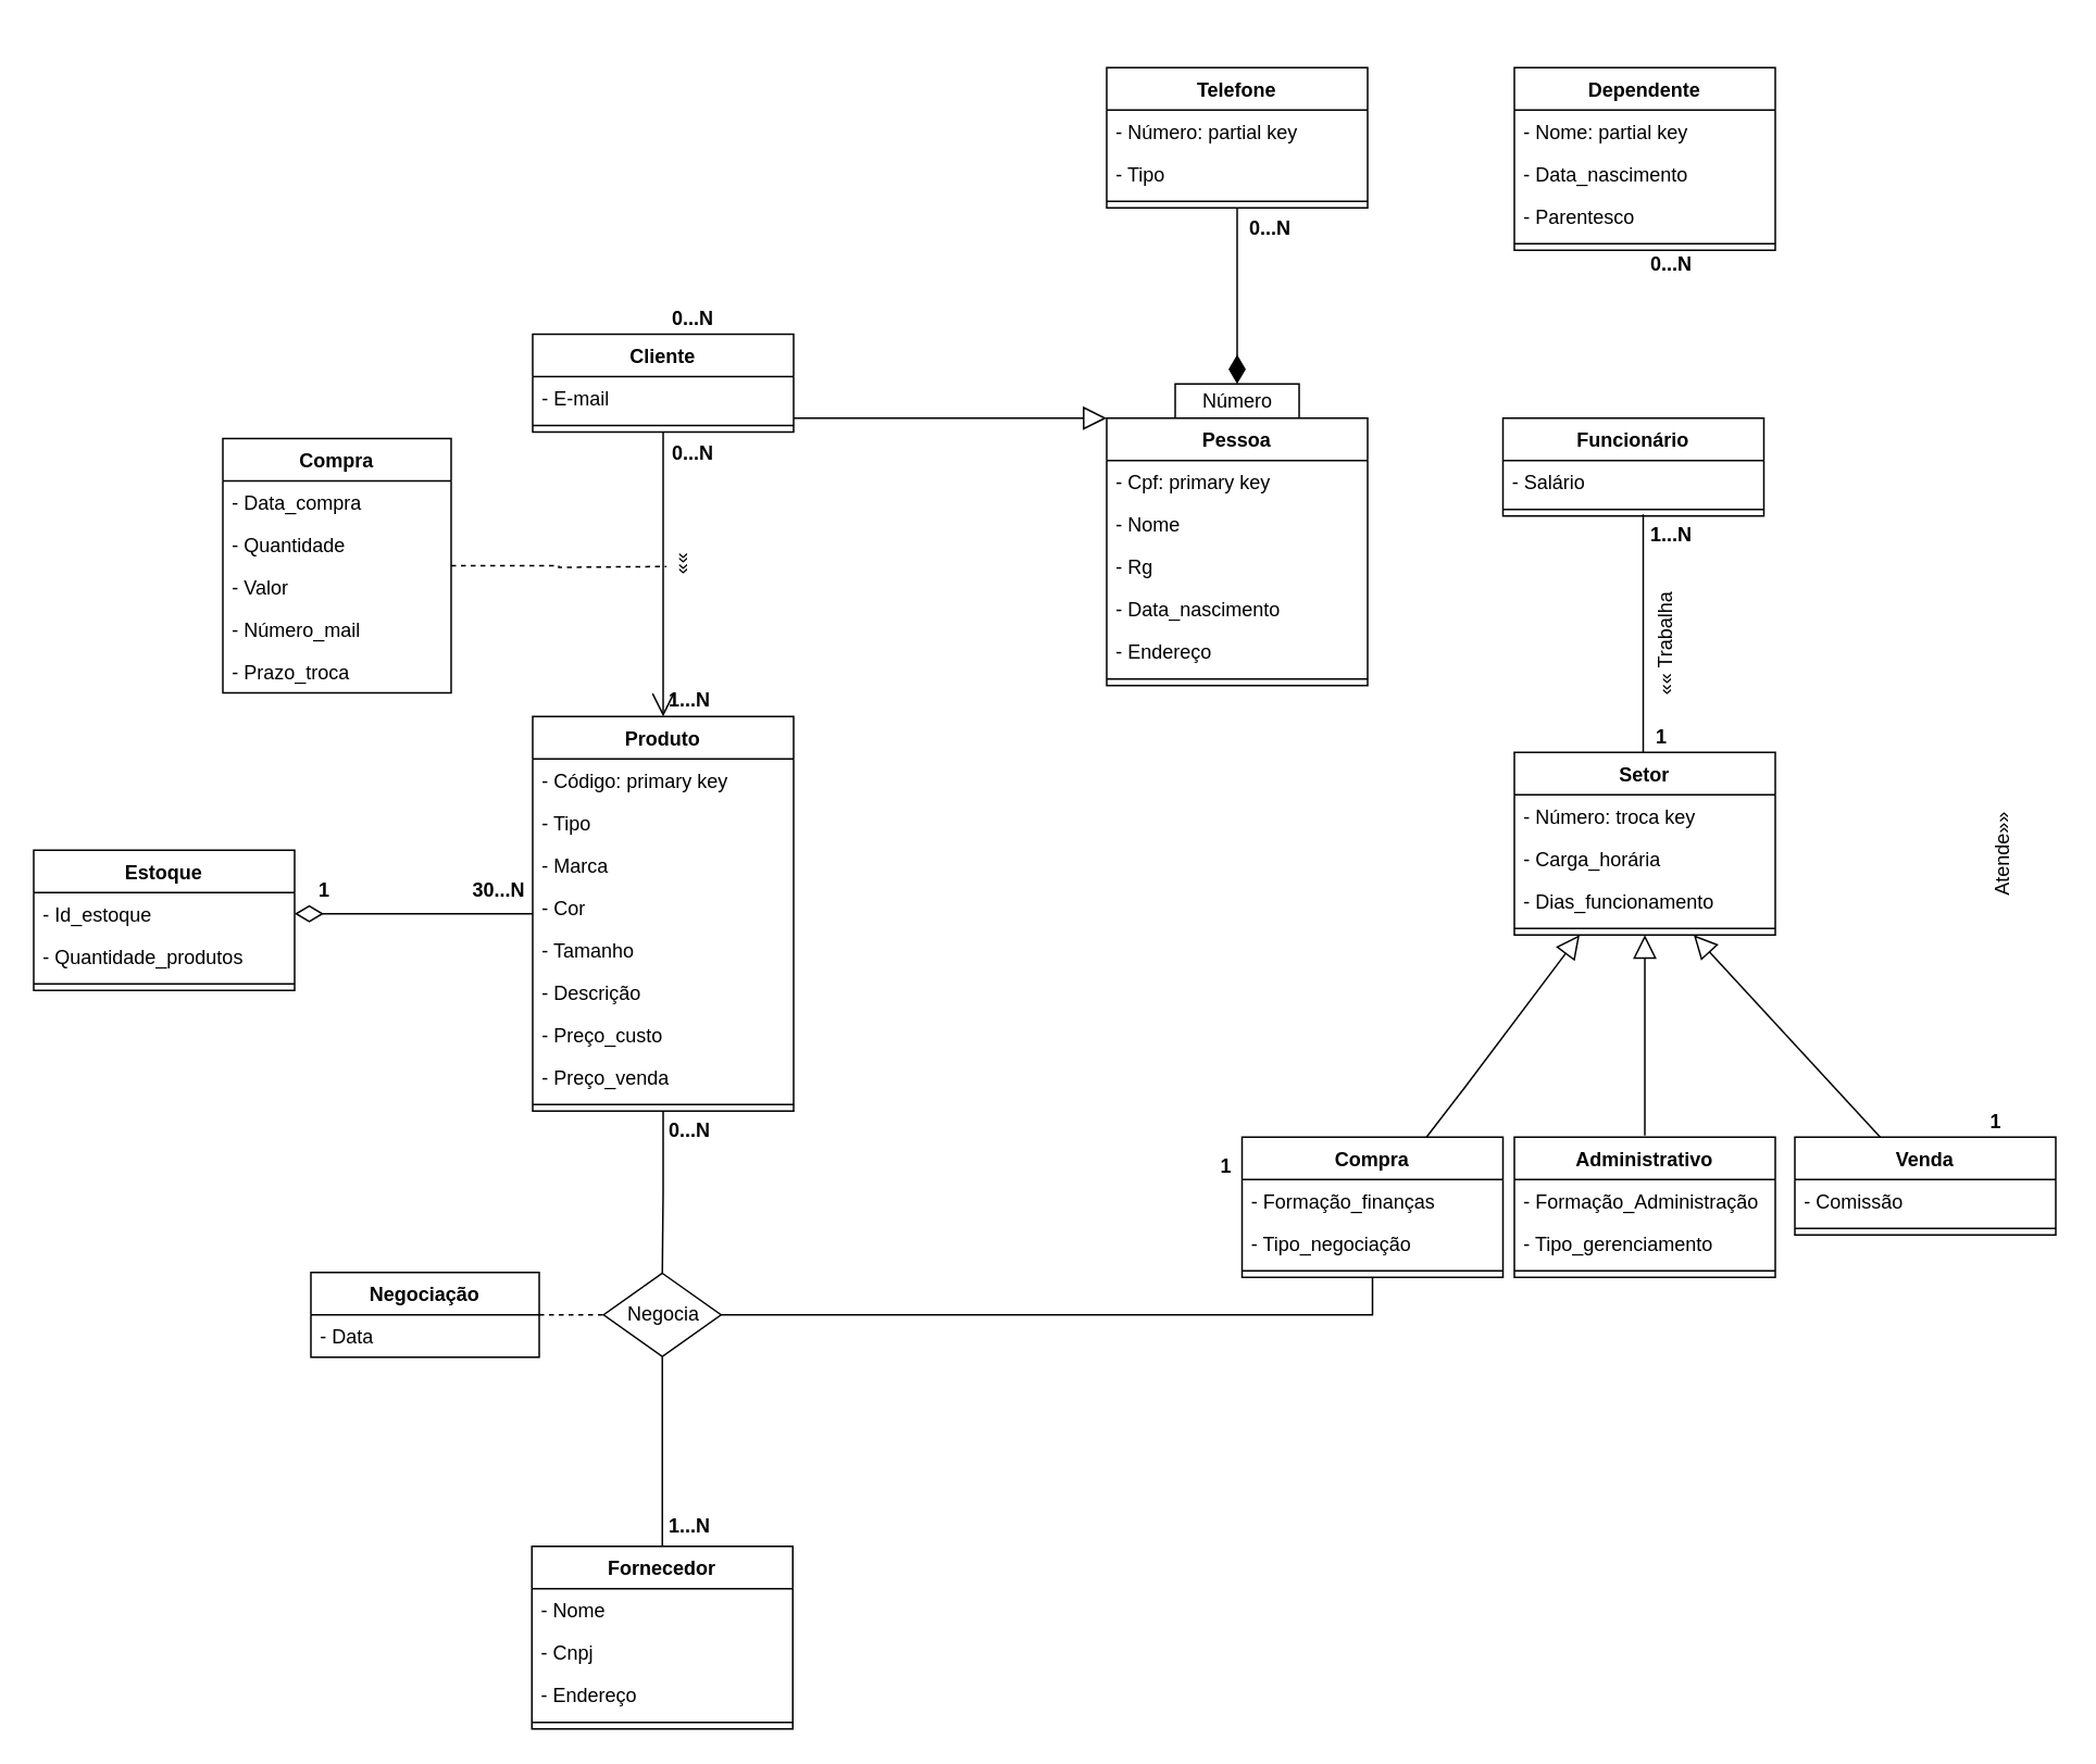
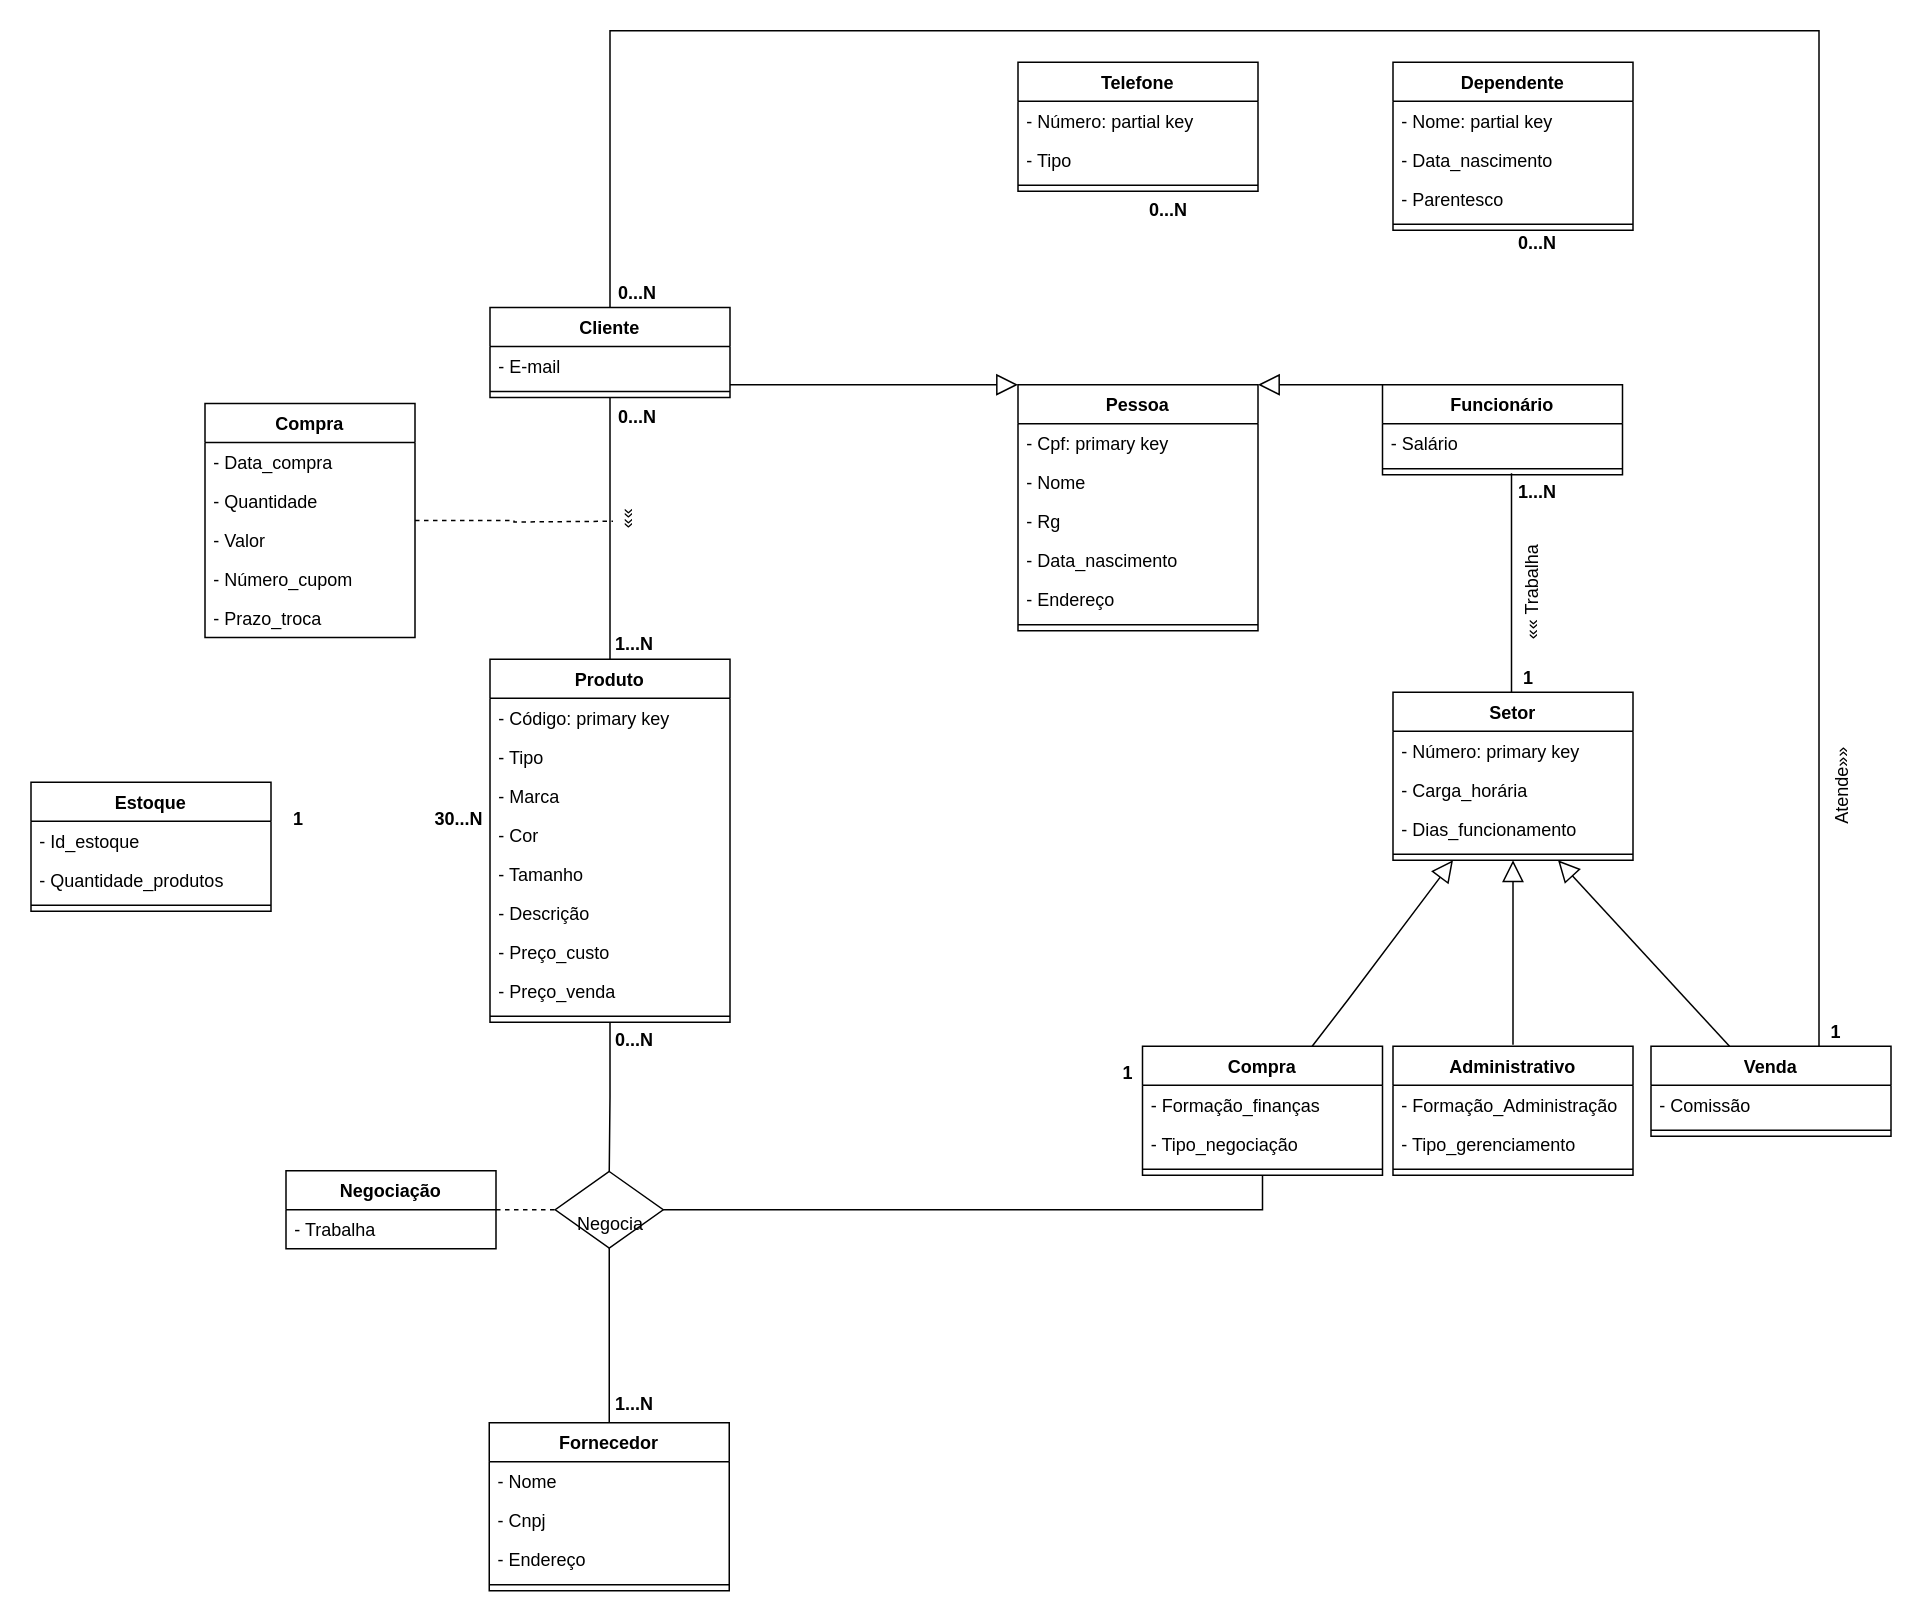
+ <mxCell id="9" style="edgeStyle=orthogonalEdgeStyle;rounded=0;orthogonalLoop=1;jettySize=auto;html=1;startSize=15;endArrow=none;endFill=0;endSize=15;entryX=0.5;entryY=0;entryDx=0;entryDy=0;" parent="1" source="98" target="51" edge="1"><mxGeometry relative="1" as="geometry"><mxPoint x="419" y="200" as="targetPoint" /><Array as="points"><mxPoint x="1212" y="20" /><mxPoint x="406" y="20" /></Array></mxGeometry></mxCell>
- <mxCell id="11" style="edgeStyle=none;rounded=0;orthogonalLoop=1;jettySize=auto;html=1;entryX=0.5;entryY=0;entryDx=0;entryDy=0;startSize=15;endArrow=diamondThin;endFill=1;endSize=15;" parent="1" source="54" target="12" edge="1"><mxGeometry relative="1" as="geometry" /></mxCell>
- <mxCell id="12" value="Número" style="html=1;" parent="1" vertex="1"><mxGeometry x="720" y="235" width="76" height="21" as="geometry" /></mxCell>
+ <mxCell id="2" style="edgeStyle=orthogonalEdgeStyle;rounded=0;orthogonalLoop=1;jettySize=auto;html=1;entryX=1;entryY=0;entryDx=0;entryDy=0;endArrow=block;endFill=0;endSize=12;" edge="1" parent="1" source="43" target="36"><mxGeometry relative="1" as="geometry"><Array as="points"><mxPoint x="898" y="256" /><mxPoint x="898" y="256" /></Array></mxGeometry></mxCell>
- <mxCell id="72" value="- Número_mail" style="text;strokeColor=none;fillColor=none;align=left;verticalAlign=top;spacingLeft=4;spacingRight=4;overflow=hidden;rotatable=0;points=[[0,0.5],[1,0.5]];portConstraint=eastwest;" parent="68" vertex="1"><mxGeometry y="104" width="140" height="26" as="geometry" /></mxCell>
+ <mxCell id="72" value="- Número_cupom" style="text;strokeColor=none;fillColor=none;align=left;verticalAlign=top;spacingLeft=4;spacingRight=4;overflow=hidden;rotatable=0;points=[[0,0.5],[1,0.5]];portConstraint=eastwest;" parent="68" vertex="1"><mxGeometry y="104" width="140" height="26" as="geometry" /></mxCell>
- <mxCell id="14" style="edgeStyle=orthogonalEdgeStyle;rounded=0;orthogonalLoop=1;jettySize=auto;html=1;startSize=12;endArrow=open;endFill=0;endSize=12;" parent="1" source="51" target="58" edge="1"><mxGeometry relative="1" as="geometry" /></mxCell>
+ <mxCell id="14" style="edgeStyle=orthogonalEdgeStyle;rounded=0;orthogonalLoop=1;jettySize=auto;html=1;startSize=12;endArrow=none;endFill=0;endSize=12;" parent="1" source="51" target="58" edge="1"><mxGeometry relative="1" as="geometry" /></mxCell>
- <mxCell id="47" value="- Número: troca key" style="text;strokeColor=none;fillColor=none;align=left;verticalAlign=top;spacingLeft=4;spacingRight=4;overflow=hidden;rotatable=0;points=[[0,0.5],[1,0.5]];portConstraint=eastwest;" parent="46" vertex="1"><mxGeometry y="26" width="160" height="26" as="geometry" /></mxCell>
+ <mxCell id="47" value="- Número: primary key" style="text;strokeColor=none;fillColor=none;align=left;verticalAlign=top;spacingLeft=4;spacingRight=4;overflow=hidden;rotatable=0;points=[[0,0.5],[1,0.5]];portConstraint=eastwest;" parent="46" vertex="1"><mxGeometry y="26" width="160" height="26" as="geometry" /></mxCell>
- <mxCell id="15" style="edgeStyle=orthogonalEdgeStyle;rounded=0;orthogonalLoop=1;jettySize=auto;html=1;entryX=1;entryY=0.5;entryDx=0;entryDy=0;startSize=15;endArrow=diamondThin;endFill=0;endSize=15;" parent="1" source="58" target="79" edge="1"><mxGeometry relative="1" as="geometry" /></mxCell>
- <mxCell id="24" value="Negocia" style="text;html=1;align=center;verticalAlign=middle;resizable=0;points=[];autosize=1;fontStyle=0" parent="1" vertex="1"><mxGeometry x="376" y="796" width="60" height="20" as="geometry" /></mxCell>
+ <mxCell id="24" value="Negocia" style="text;html=1;align=center;verticalAlign=middle;resizable=0;points=[];autosize=1;fontStyle=0" parent="1" vertex="1"><mxGeometry x="376" y="806" width="60" height="20" as="geometry" /></mxCell>
- <mxCell id="88" value="- Data" style="text;strokeColor=none;fillColor=none;align=left;verticalAlign=top;spacingLeft=4;spacingRight=4;overflow=hidden;rotatable=0;points=[[0,0.5],[1,0.5]];portConstraint=eastwest;" parent="87" vertex="1"><mxGeometry y="26" width="140" height="26" as="geometry" /></mxCell>
+ <mxCell id="88" value="- Trabalha" style="text;strokeColor=none;fillColor=none;align=left;verticalAlign=top;spacingLeft=4;spacingRight=4;overflow=hidden;rotatable=0;points=[[0,0.5],[1,0.5]];portConstraint=eastwest;" parent="87" vertex="1"><mxGeometry y="26" width="140" height="26" as="geometry" /></mxCell>
